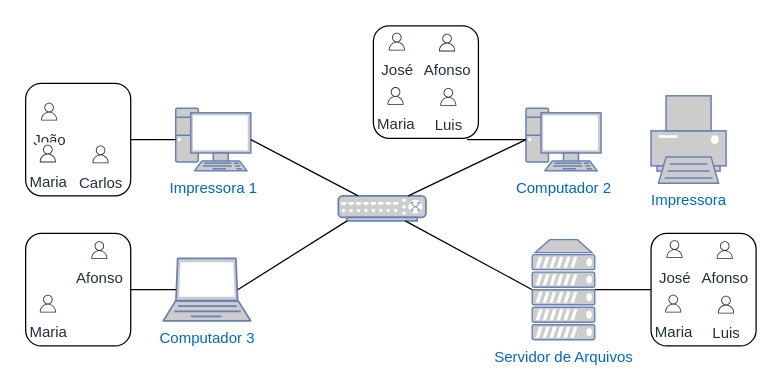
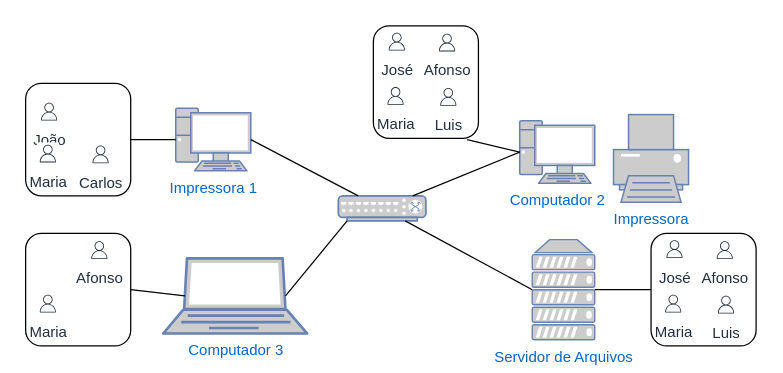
- <mxCell id="3" value="Computador 2" style="fontColor=#0066CC;verticalAlign=top;verticalLabelPosition=bottom;labelPosition=center;align=center;html=1;outlineConnect=0;fillColor=#CCCCCC;strokeColor=#6881B3;gradientColor=none;gradientDirection=north;strokeWidth=2;shape=mxgraph.networks.pc;" vertex="1" parent="1"><mxGeometry x="420" y="86" width="60" height="50" as="geometry" /></mxCell>
+ <mxCell id="3" value="Computador 2" style="fontColor=#0066CC;verticalAlign=top;verticalLabelPosition=bottom;labelPosition=center;align=center;html=1;outlineConnect=0;fillColor=#CCCCCC;strokeColor=#6881B3;gradientColor=none;gradientDirection=north;strokeWidth=2;shape=mxgraph.networks.pc;" vertex="1" parent="1"><mxGeometry x="415" y="96" width="60" height="50" as="geometry" /></mxCell>
- <mxCell id="11" value="Impressora" style="fontColor=#0066CC;verticalAlign=top;verticalLabelPosition=bottom;labelPosition=center;align=center;html=1;outlineConnect=0;fillColor=#CCCCCC;strokeColor=#6881B3;gradientColor=none;gradientDirection=north;strokeWidth=2;shape=mxgraph.networks.printer;" vertex="1" parent="1"><mxGeometry x="520" y="76" width="60" height="70" as="geometry" /></mxCell>
+ <mxCell id="11" value="Impressora" style="fontColor=#0066CC;verticalAlign=top;verticalLabelPosition=bottom;labelPosition=center;align=center;html=1;outlineConnect=0;fillColor=#CCCCCC;strokeColor=#6881B3;gradientColor=none;gradientDirection=north;strokeWidth=2;shape=mxgraph.networks.printer;" vertex="1" parent="1"><mxGeometry x="490" y="91" width="60" height="70" as="geometry" /></mxCell>
- <mxCell id="5" value="Computador 3" style="fontColor=#0066CC;verticalAlign=top;verticalLabelPosition=bottom;labelPosition=center;align=center;html=1;outlineConnect=0;fillColor=#CCCCCC;strokeColor=#6881B3;gradientColor=none;gradientDirection=north;strokeWidth=2;shape=mxgraph.networks.laptop;" vertex="1" parent="1"><mxGeometry x="130" y="206" width="70" height="50" as="geometry" /></mxCell>
+ <mxCell id="5" value="Computador 3" style="fontColor=#0066CC;verticalAlign=top;verticalLabelPosition=bottom;labelPosition=center;align=center;html=1;outlineConnect=0;fillColor=#CCCCCC;strokeColor=#6881B3;gradientColor=none;gradientDirection=north;strokeWidth=2;shape=mxgraph.networks.laptop;" vertex="1" parent="1"><mxGeometry x="130" y="206" width="115" height="60" as="geometry" /></mxCell>
